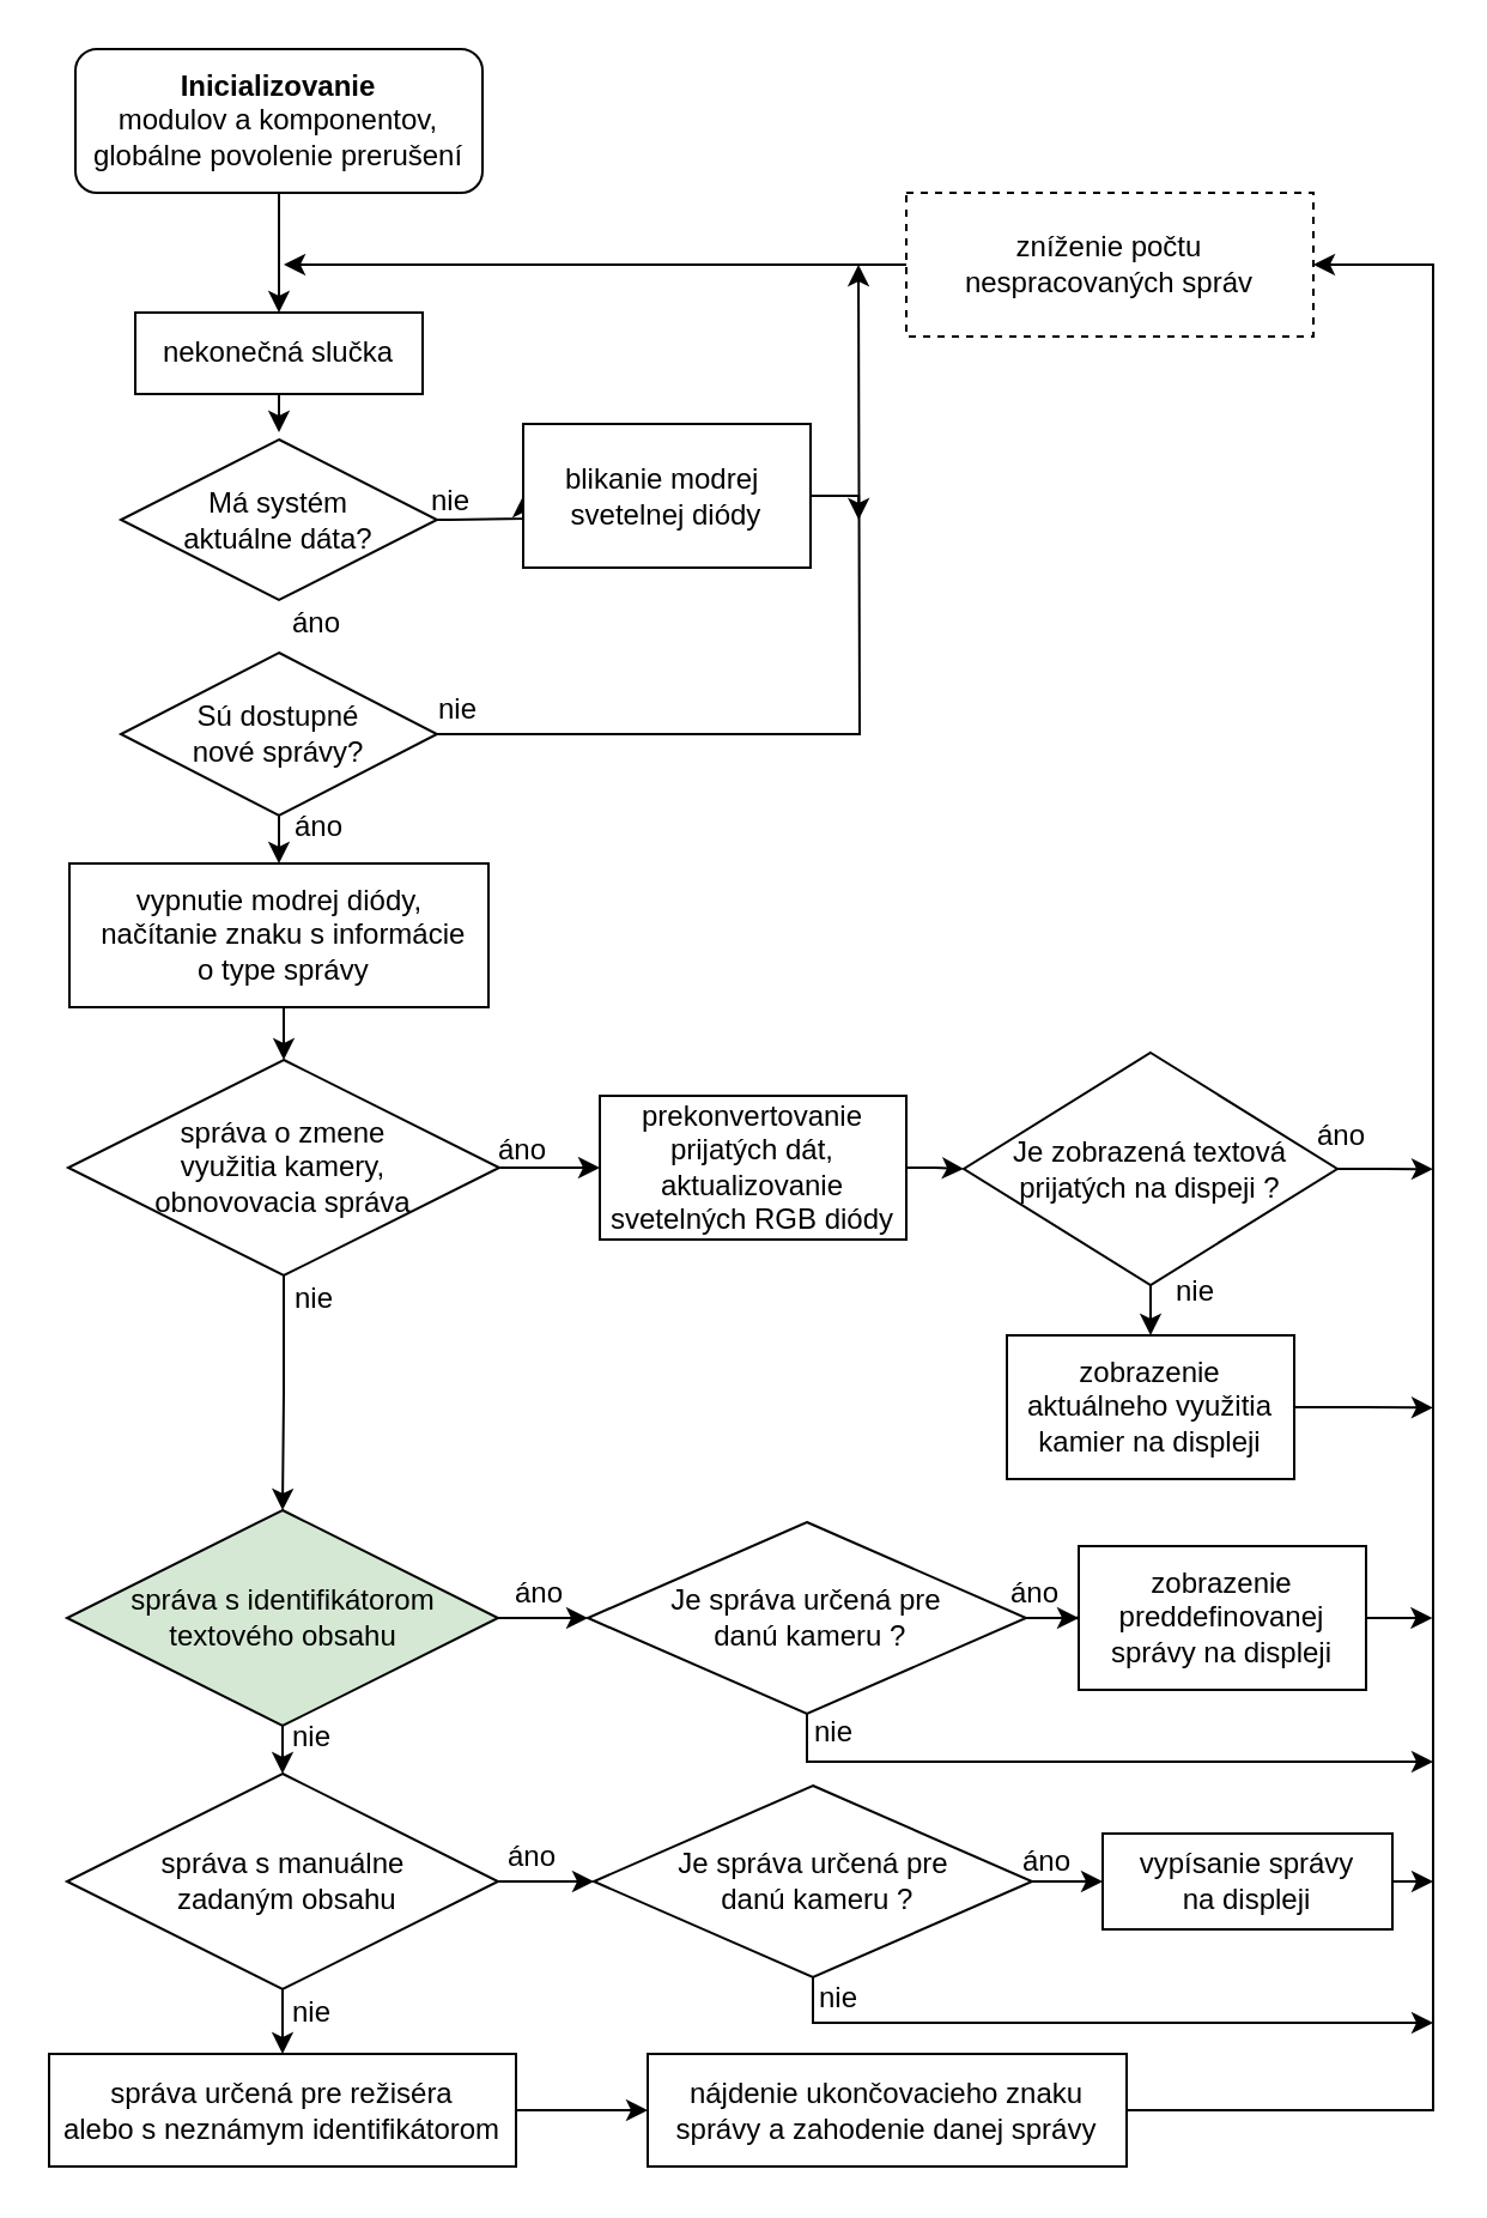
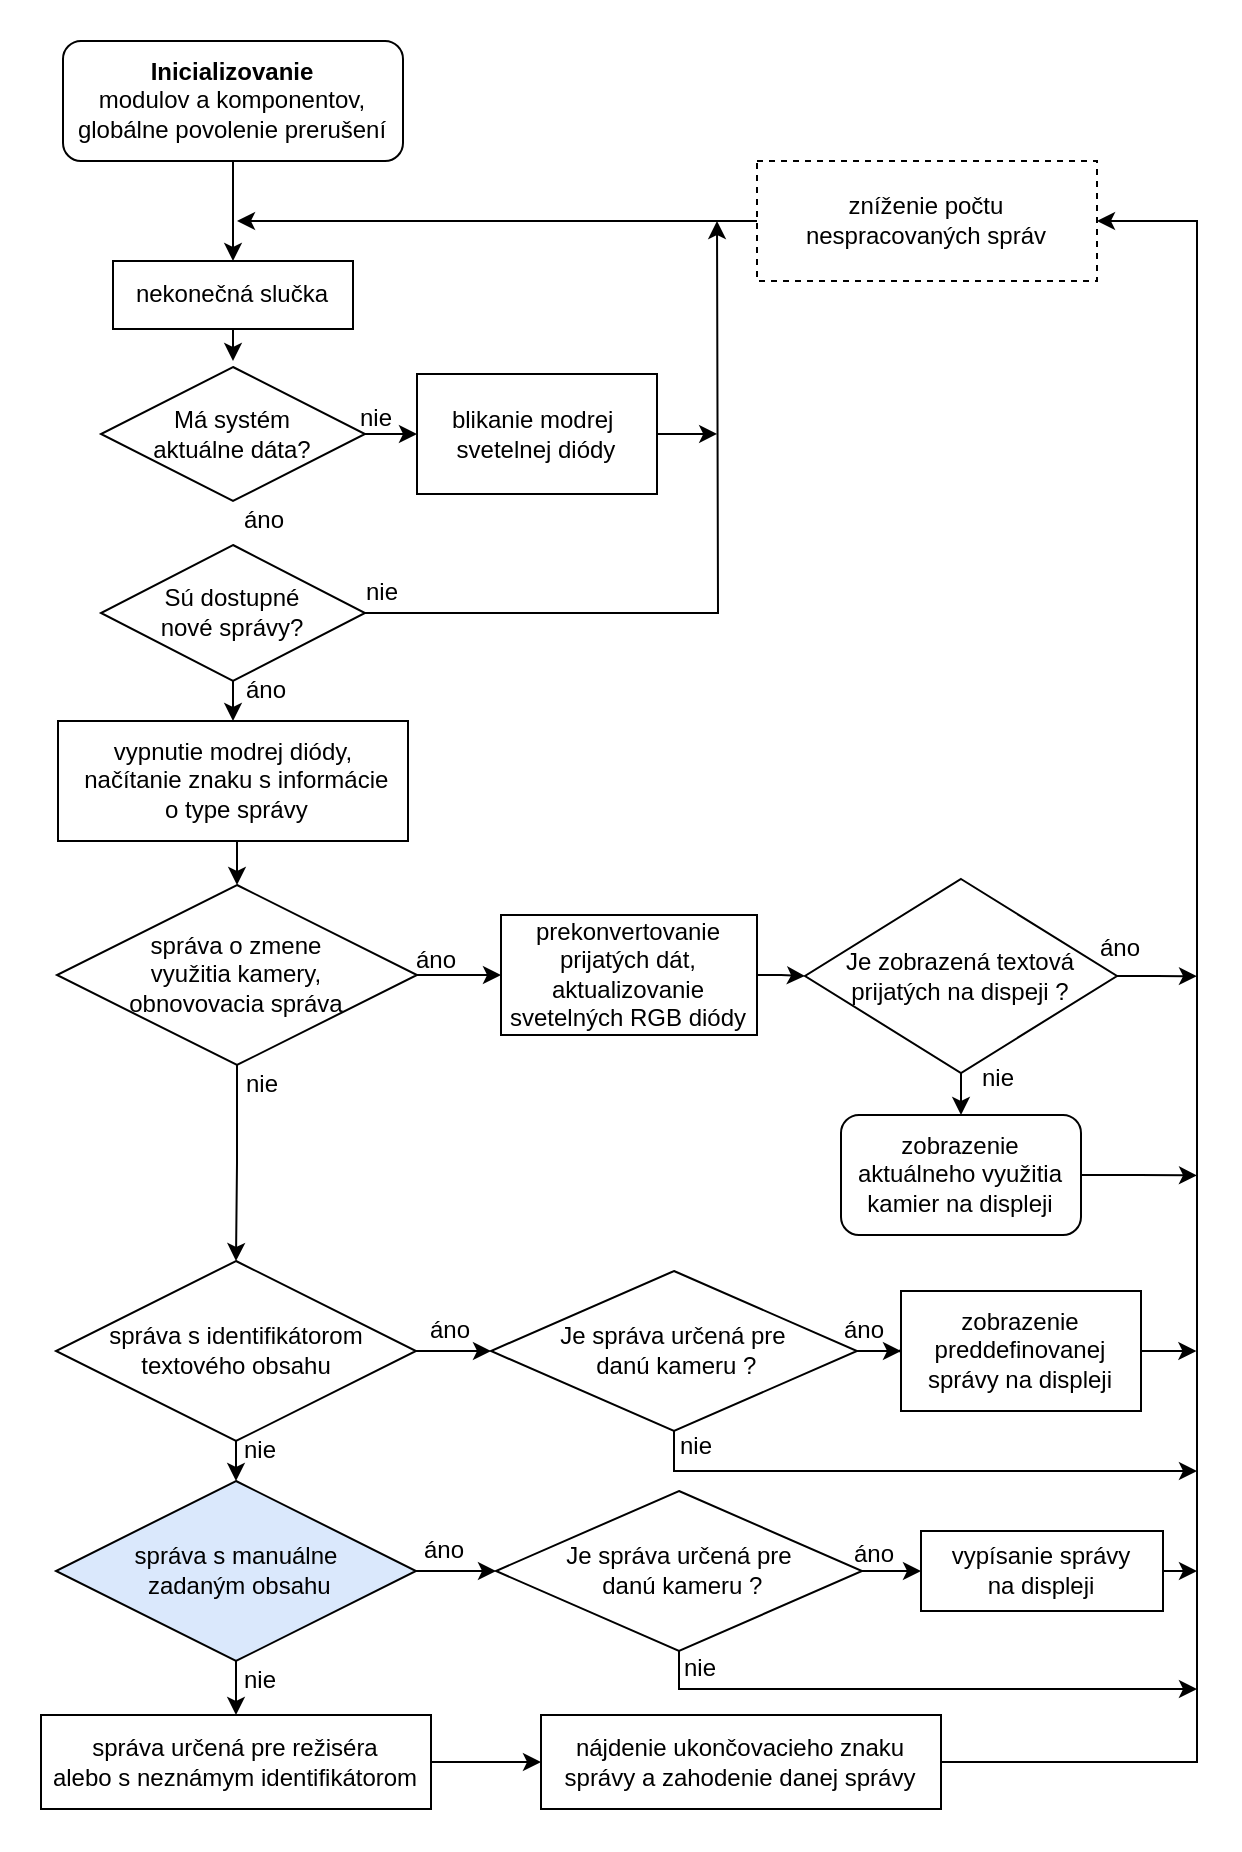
- <mxCell id="12" value="blikanie modrej&amp;nbsp;&lt;br&gt;svetelnej diódy&lt;br&gt;" style="rounded=0;whiteSpace=wrap;html=1;" parent="1" vertex="1"><mxGeometry x="218" y="176.5" width="120" height="60" as="geometry" /></mxCell>
+ <mxCell id="12" value="blikanie modrej&amp;nbsp;&lt;br&gt;svetelnej diódy&lt;br&gt;" style="rounded=0;whiteSpace=wrap;html=1;" parent="1" vertex="1"><mxGeometry x="208" y="186.5" width="120" height="60" as="geometry" /></mxCell>
- <mxCell id="60" value="zobrazenie aktuálneho využitia kamier na displeji" style="rounded=0;whiteSpace=wrap;html=1;" parent="1" vertex="1"><mxGeometry x="420" y="557" width="120" height="60" as="geometry" /></mxCell>
+ <mxCell id="60" value="zobrazenie aktuálneho využitia kamier na displeji" style="whiteSpace=wrap;html=1;rounded=1;" parent="1" vertex="1"><mxGeometry x="420" y="557" width="120" height="60" as="geometry" /></mxCell>
- <mxCell id="20" value="správa s identifikátorom textového obsahu" style="rhombus;whiteSpace=wrap;html=1;fillColor=#d5e8d4;" parent="1" vertex="1"><mxGeometry x="27.5" y="630" width="180" height="90" as="geometry" /></mxCell>
+ <mxCell id="20" value="správa s identifikátorom textového obsahu" style="rhombus;whiteSpace=wrap;html=1;" parent="1" vertex="1"><mxGeometry x="27.5" y="630" width="180" height="90" as="geometry" /></mxCell>
- <mxCell id="23" value="správa s manuálne&lt;br&gt;&amp;nbsp;zadaným obsahu" style="rhombus;whiteSpace=wrap;html=1;" parent="1" vertex="1"><mxGeometry x="27.5" y="740" width="180" height="90" as="geometry" /></mxCell>
+ <mxCell id="23" value="správa s manuálne&lt;br&gt;&amp;nbsp;zadaným obsahu" style="rhombus;whiteSpace=wrap;html=1;fillColor=#dae8fc;" parent="1" vertex="1"><mxGeometry x="27.5" y="740" width="180" height="90" as="geometry" /></mxCell>
